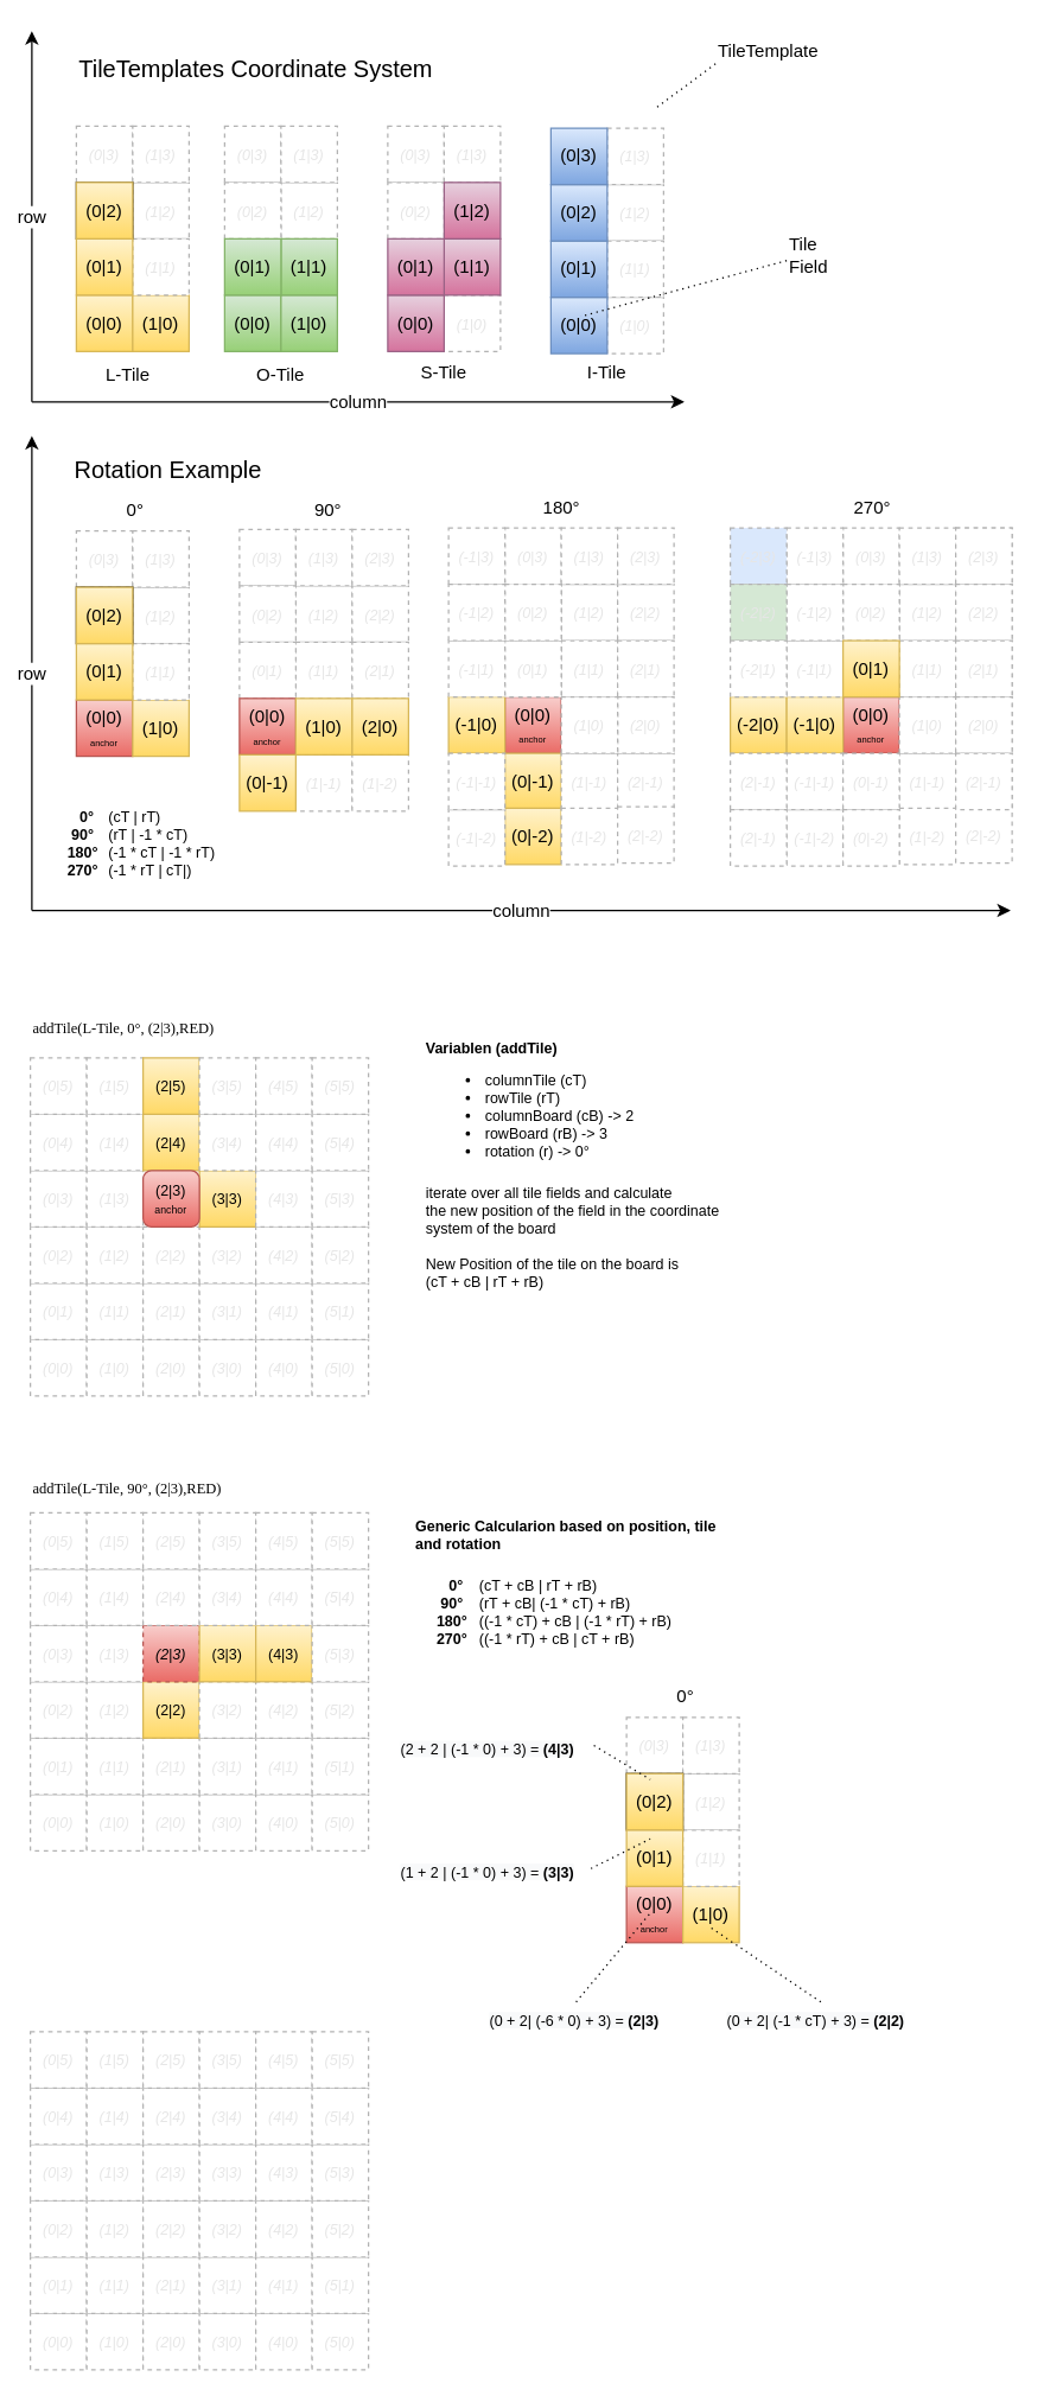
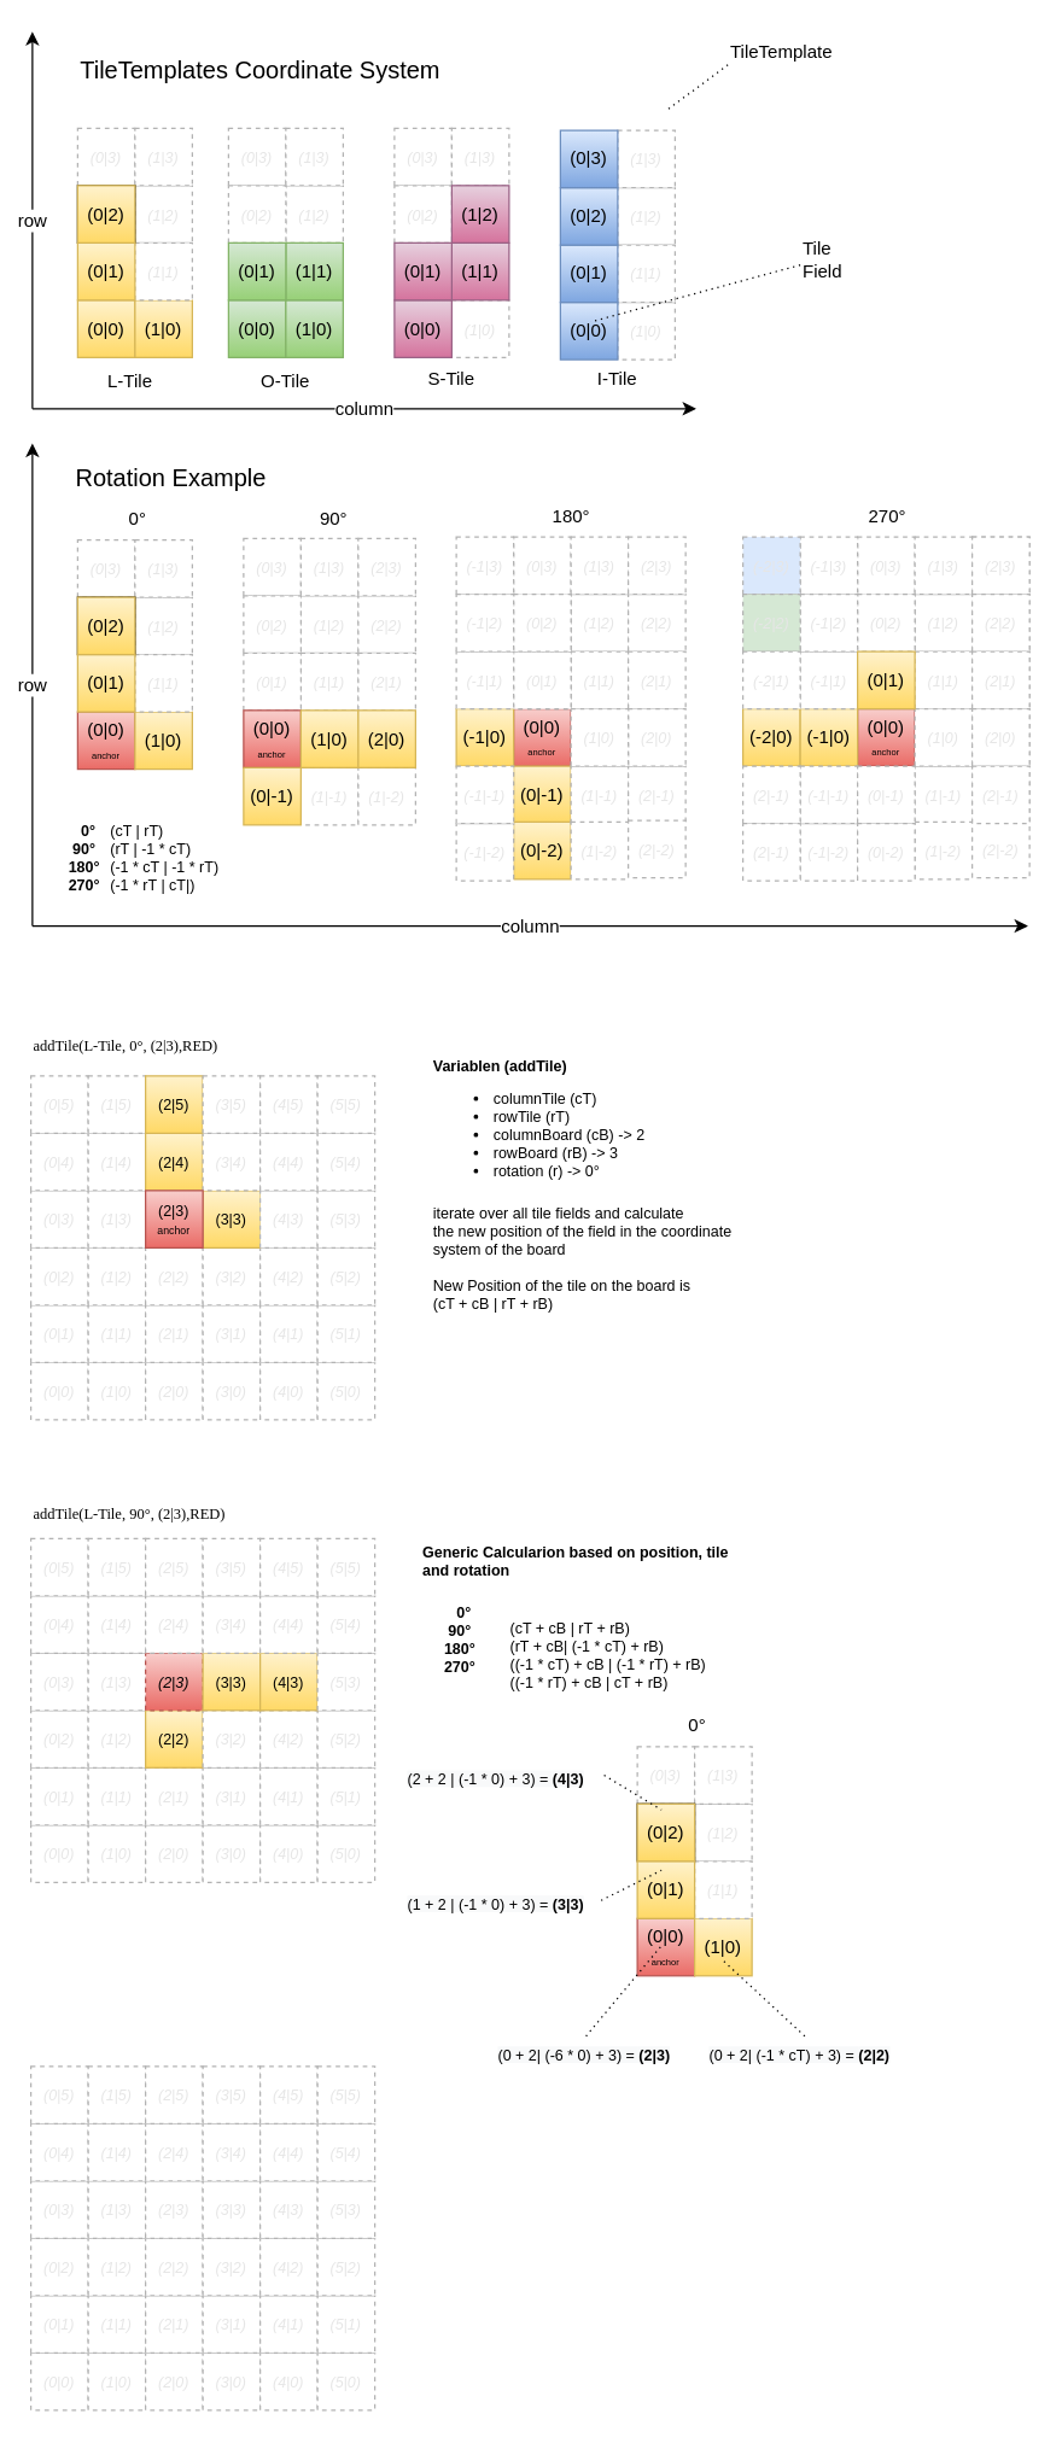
- <mxCell id="175" value="&lt;font style=&quot;&quot;&gt;(2|3)&lt;br style=&quot;font-size: 10px;&quot;&gt;&lt;font style=&quot;font-size: 7px;&quot;&gt;anchor&lt;/font&gt;&lt;br style=&quot;font-size: 10px;&quot;&gt;&lt;/font&gt;" style="whiteSpace=wrap;html=1;aspect=fixed;fontSize=10;horizontal=1;verticalAlign=middle;fillColor=#f8cecc;strokeColor=#b85450;gradientColor=#ea6b66;rounded=1;" vertex="1" parent="1"><mxGeometry x="96" y="789" width="38" height="38" as="geometry" /></mxCell>
+ <mxCell id="175" value="&lt;font style=&quot;&quot;&gt;(2|3)&lt;br style=&quot;font-size: 10px;&quot;&gt;&lt;font style=&quot;font-size: 7px;&quot;&gt;anchor&lt;/font&gt;&lt;br style=&quot;font-size: 10px;&quot;&gt;&lt;/font&gt;" style="whiteSpace=wrap;html=1;aspect=fixed;fontSize=10;horizontal=1;verticalAlign=middle;fillColor=#f8cecc;strokeColor=#b85450;gradientColor=#ea6b66;" vertex="1" parent="1"><mxGeometry x="96" y="789" width="38" height="38" as="geometry" /></mxCell>
- <mxCell id="182" value="&lt;p&gt;&lt;span style=&quot;font-family: Helvetica;&quot;&gt;(cT + cB | rT + rB)&lt;/span&gt;&lt;font face=&quot;Helvetica&quot;&gt;&lt;br&gt;(rT + cB| (-1 * cT) + rB)&lt;br&gt;((-1 * cT) + cB | (-1 * rT) + rB)&lt;br&gt;((-1 * rT) + cB | cT + rB)&lt;/font&gt;&lt;/p&gt;" style="text;html=1;strokeColor=none;fillColor=none;align=left;verticalAlign=middle;whiteSpace=wrap;rounded=0;fontSize=10;fontFamily=Lucida Console;spacing=2;" vertex="1" parent="1"><mxGeometry x="320.5" y="1057" width="273" height="59.43" as="geometry" /></mxCell>
+ <mxCell id="182" value="&lt;p&gt;&lt;span style=&quot;font-family: Helvetica;&quot;&gt;(cT + cB | rT + rB)&lt;/span&gt;&lt;font face=&quot;Helvetica&quot;&gt;&lt;br&gt;(rT + cB| (-1 * cT) + rB)&lt;br&gt;((-1 * cT) + cB | (-1 * rT) + rB)&lt;br&gt;((-1 * rT) + cB | cT + rB)&lt;/font&gt;&lt;/p&gt;" style="text;html=1;strokeColor=none;fillColor=none;align=left;verticalAlign=middle;whiteSpace=wrap;rounded=0;fontSize=10;fontFamily=Lucida Console;spacing=2;" vertex="1" parent="1"><mxGeometry x="335.5" y="1067" width="273" height="59.43" as="geometry" /></mxCell>
- <mxCell id="232" value="&lt;span style=&quot;color: rgb(0, 0, 0); font-family: Helvetica; font-size: 10px; font-style: normal; font-variant-ligatures: normal; font-variant-caps: normal; font-weight: 400; letter-spacing: normal; orphans: 2; text-align: left; text-indent: 0px; text-transform: none; widows: 2; word-spacing: 0px; -webkit-text-stroke-width: 0px; background-color: rgb(248, 249, 250); text-decoration-thickness: initial; text-decoration-style: initial; text-decoration-color: initial; float: none; display: inline !important;&quot;&gt;(0 + 2| (-1 * cT) + 3) = &lt;/span&gt;&lt;span style=&quot;color: rgb(0, 0, 0); font-family: Helvetica; font-size: 10px; font-style: normal; font-variant-ligatures: normal; font-variant-caps: normal; letter-spacing: normal; orphans: 2; text-align: left; text-indent: 0px; text-transform: none; widows: 2; word-spacing: 0px; -webkit-text-stroke-width: 0px; background-color: rgb(248, 249, 250); text-decoration-thickness: initial; text-decoration-style: initial; text-decoration-color: initial; float: none; display: inline !important;&quot;&gt;&lt;b&gt;(2|2)&lt;/b&gt;&lt;/span&gt;" style="text;whiteSpace=wrap;html=1;fontSize=7;fontFamily=Helvetica;fontColor=#E6E6E6;" vertex="1" parent="1"><mxGeometry x="488" y="1349.72" width="130" height="20" as="geometry" /></mxCell>
+ <mxCell id="232" value="&lt;span style=&quot;color: rgb(0, 0, 0); font-family: Helvetica; font-size: 10px; font-style: normal; font-variant-ligatures: normal; font-variant-caps: normal; font-weight: 400; letter-spacing: normal; orphans: 2; text-align: left; text-indent: 0px; text-transform: none; widows: 2; word-spacing: 0px; -webkit-text-stroke-width: 0px; background-color: rgb(248, 249, 250); text-decoration-thickness: initial; text-decoration-style: initial; text-decoration-color: initial; float: none; display: inline !important;&quot;&gt;(0 + 2| (-1 * cT) + 3) = &lt;/span&gt;&lt;span style=&quot;color: rgb(0, 0, 0); font-family: Helvetica; font-size: 10px; font-style: normal; font-variant-ligatures: normal; font-variant-caps: normal; letter-spacing: normal; orphans: 2; text-align: left; text-indent: 0px; text-transform: none; widows: 2; word-spacing: 0px; -webkit-text-stroke-width: 0px; background-color: rgb(248, 249, 250); text-decoration-thickness: initial; text-decoration-style: initial; text-decoration-color: initial; float: none; display: inline !important;&quot;&gt;&lt;b&gt;(2|2)&lt;/b&gt;&lt;/span&gt;" style="text;whiteSpace=wrap;html=1;fontSize=7;fontFamily=Helvetica;fontColor=#E6E6E6;" vertex="1" parent="1"><mxGeometry x="468" y="1349.72" width="130" height="20" as="geometry" /></mxCell>
